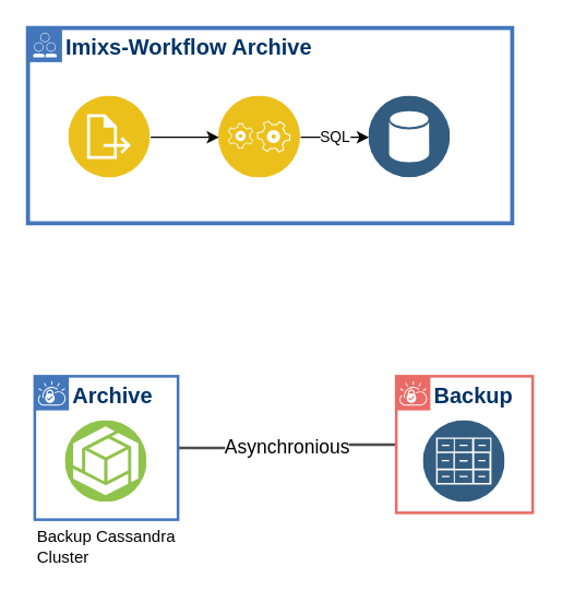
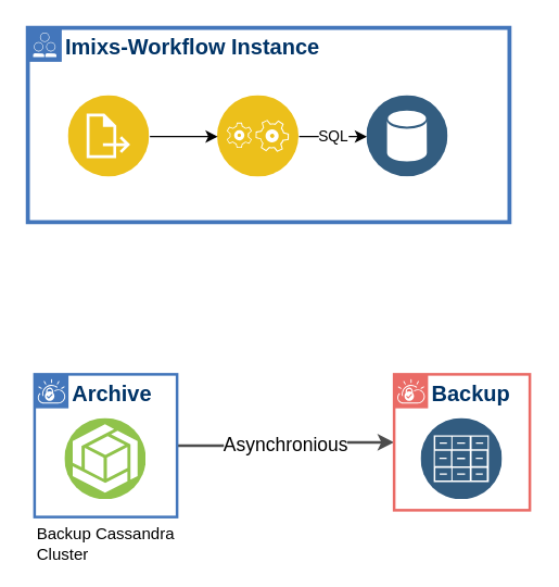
- <mxCell id="2" value="Imixs-Workflow Archive" style="shape=mxgraph.ibm.box;prType=public;fontStyle=1;verticalAlign=top;align=left;spacingLeft=32;spacingTop=4;fillColor=none;rounded=0;whiteSpace=wrap;html=1;strokeColor=#4376BB;strokeWidth=3;dashed=0;container=1;spacing=-4;collapsible=0;expand=0;recursiveResize=0;fontSize=16;fontColor=#003366;" parent="1" vertex="1"><mxGeometry x="20" y="20" width="355" height="143" as="geometry" /></mxCell>
+ <mxCell id="2" value="Imixs-Workflow Instance" style="shape=mxgraph.ibm.box;prType=public;fontStyle=1;verticalAlign=top;align=left;spacingLeft=32;spacingTop=4;fillColor=none;rounded=0;whiteSpace=wrap;html=1;strokeColor=#4376BB;strokeWidth=3;dashed=0;container=1;spacing=-4;collapsible=0;expand=0;recursiveResize=0;fontSize=16;fontColor=#003366;" parent="1" vertex="1"><mxGeometry x="20" y="20" width="355" height="143" as="geometry" /></mxCell>
- <mxCell id="8" value="Asynchronious" style="edgeStyle=orthogonalEdgeStyle;rounded=0;orthogonalLoop=1;jettySize=auto;html=1;strokeColor=#4D4D4D;strokeWidth=2;fontSize=14;fontColor=#000000;endArrow=none;" parent="1" source="9" target="11" edge="1"><mxGeometry relative="1" as="geometry"><mxPoint x="600" y="400" as="targetPoint" /></mxGeometry></mxCell>
+ <mxCell id="8" value="Asynchronious" style="edgeStyle=orthogonalEdgeStyle;rounded=0;orthogonalLoop=1;jettySize=auto;html=1;strokeColor=#4D4D4D;strokeWidth=2;fontSize=14;fontColor=#000000;" parent="1" source="9" target="11" edge="1"><mxGeometry relative="1" as="geometry"><mxPoint x="600" y="400" as="targetPoint" /></mxGeometry></mxCell>
